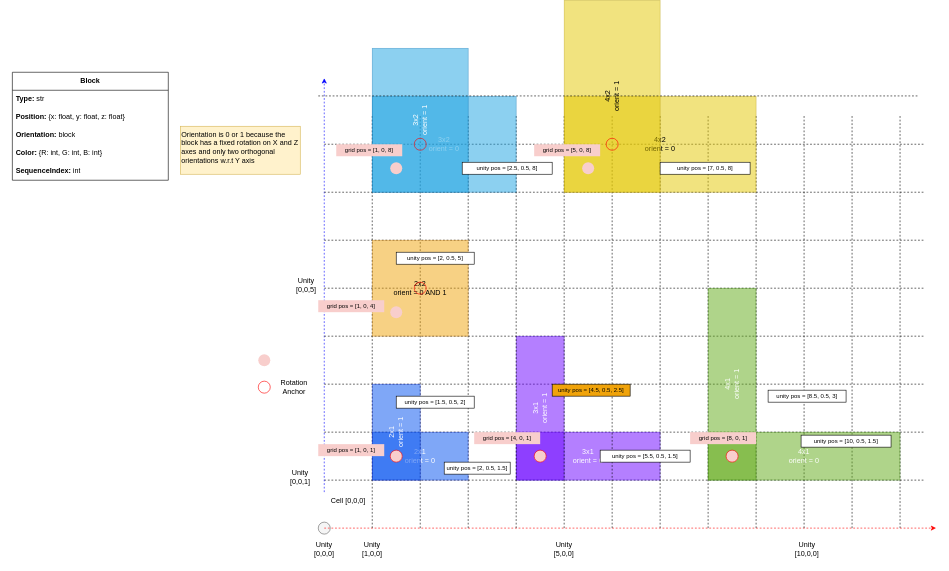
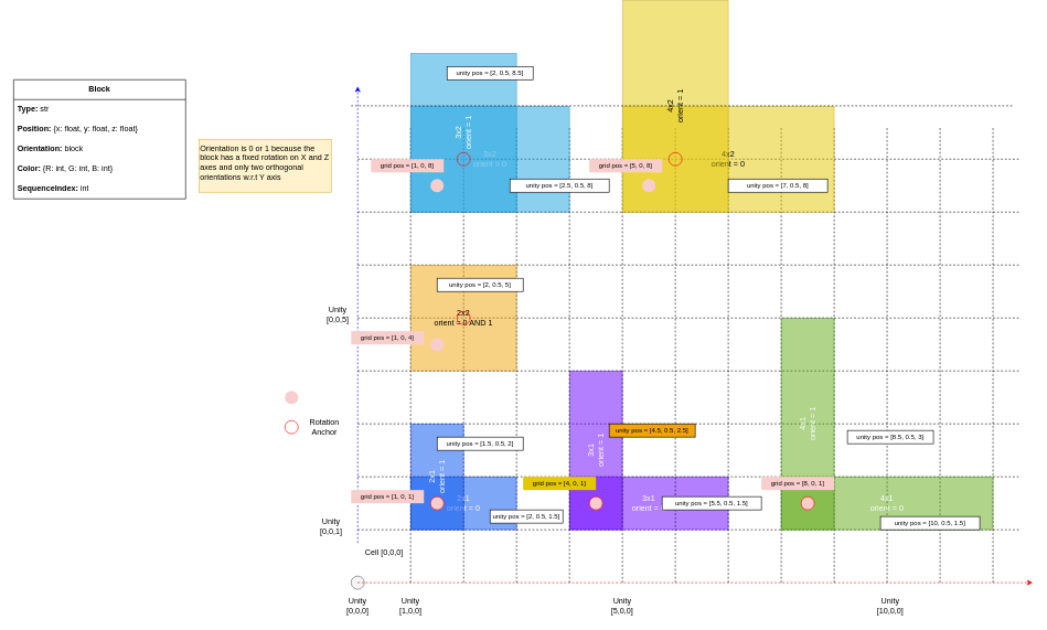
+ <mxCell id="75" value="unity pos = [2, 0.5, 8.5]" style="rounded=0;whiteSpace=wrap;html=1;connectable=0;allowArrows=0;fontSize=10;" vertex="1" parent="1"><mxGeometry x="675" y="40" width="130" height="20" as="geometry" /></mxCell>
- <mxCell id="65" value="grid pos = [4, 0, 1]" style="rounded=0;whiteSpace=wrap;html=1;connectable=0;allowArrows=0;fontSize=10;fillColor=#f8cecc;strokeColor=none;" vertex="1" parent="1"><mxGeometry x="790" y="660" width="110" height="20" as="geometry" /></mxCell>
+ <mxCell id="65" value="grid pos = [4, 0, 1]" style="rounded=0;whiteSpace=wrap;html=1;connectable=0;allowArrows=0;fontSize=10;fillColor=#e3c800;strokeColor=none;" vertex="1" parent="1"><mxGeometry x="790" y="660" width="110" height="20" as="geometry" /></mxCell>
- <mxCell id="66" value="unity pos = [10, 0.5, 1.5]" style="rounded=0;whiteSpace=wrap;html=1;connectable=0;allowArrows=0;fontSize=10;" vertex="1" parent="1"><mxGeometry x="1335" y="665" width="150" height="20" as="geometry" /></mxCell>
+ <mxCell id="66" value="unity pos = [10, 0.5, 1.5]" style="rounded=0;whiteSpace=wrap;html=1;connectable=0;allowArrows=0;fontSize=10;" vertex="1" parent="1"><mxGeometry x="1330" y="720" width="150" height="20" as="geometry" /></mxCell>
